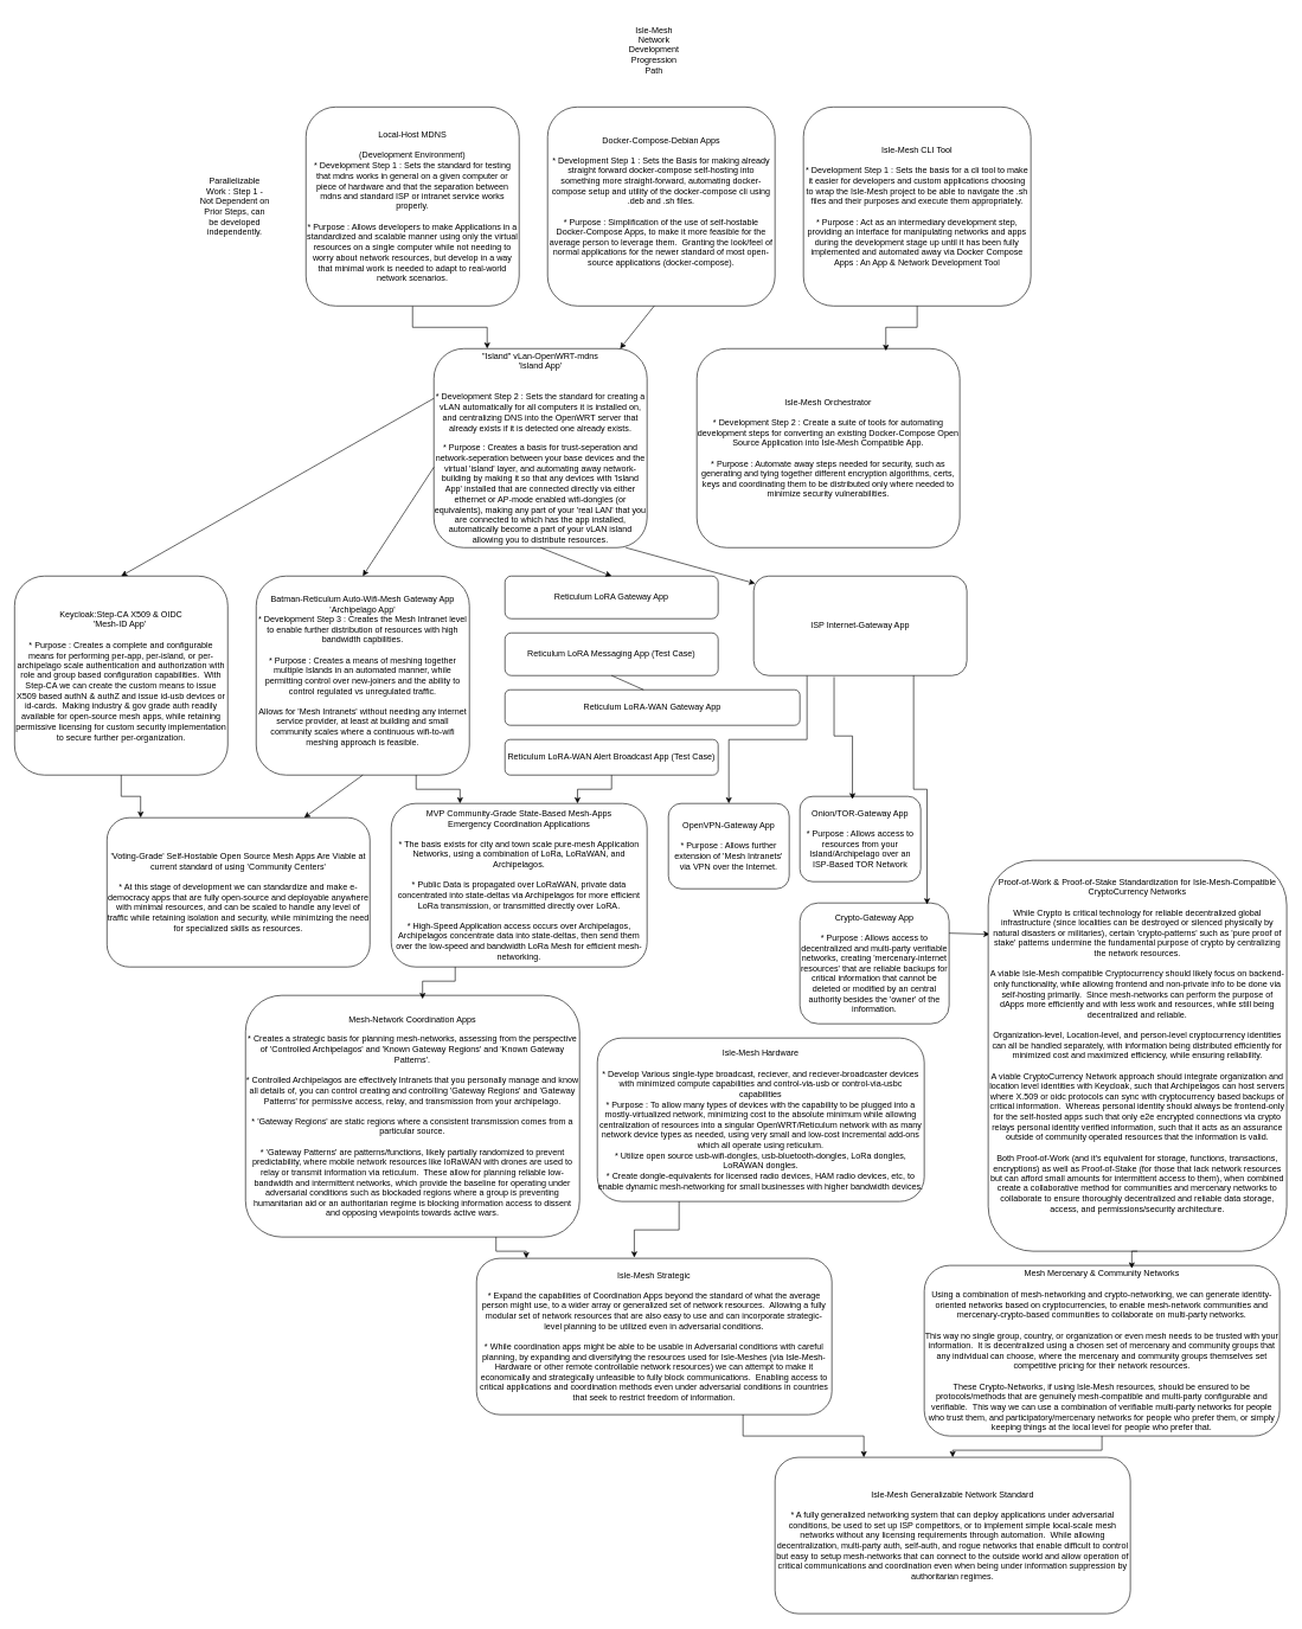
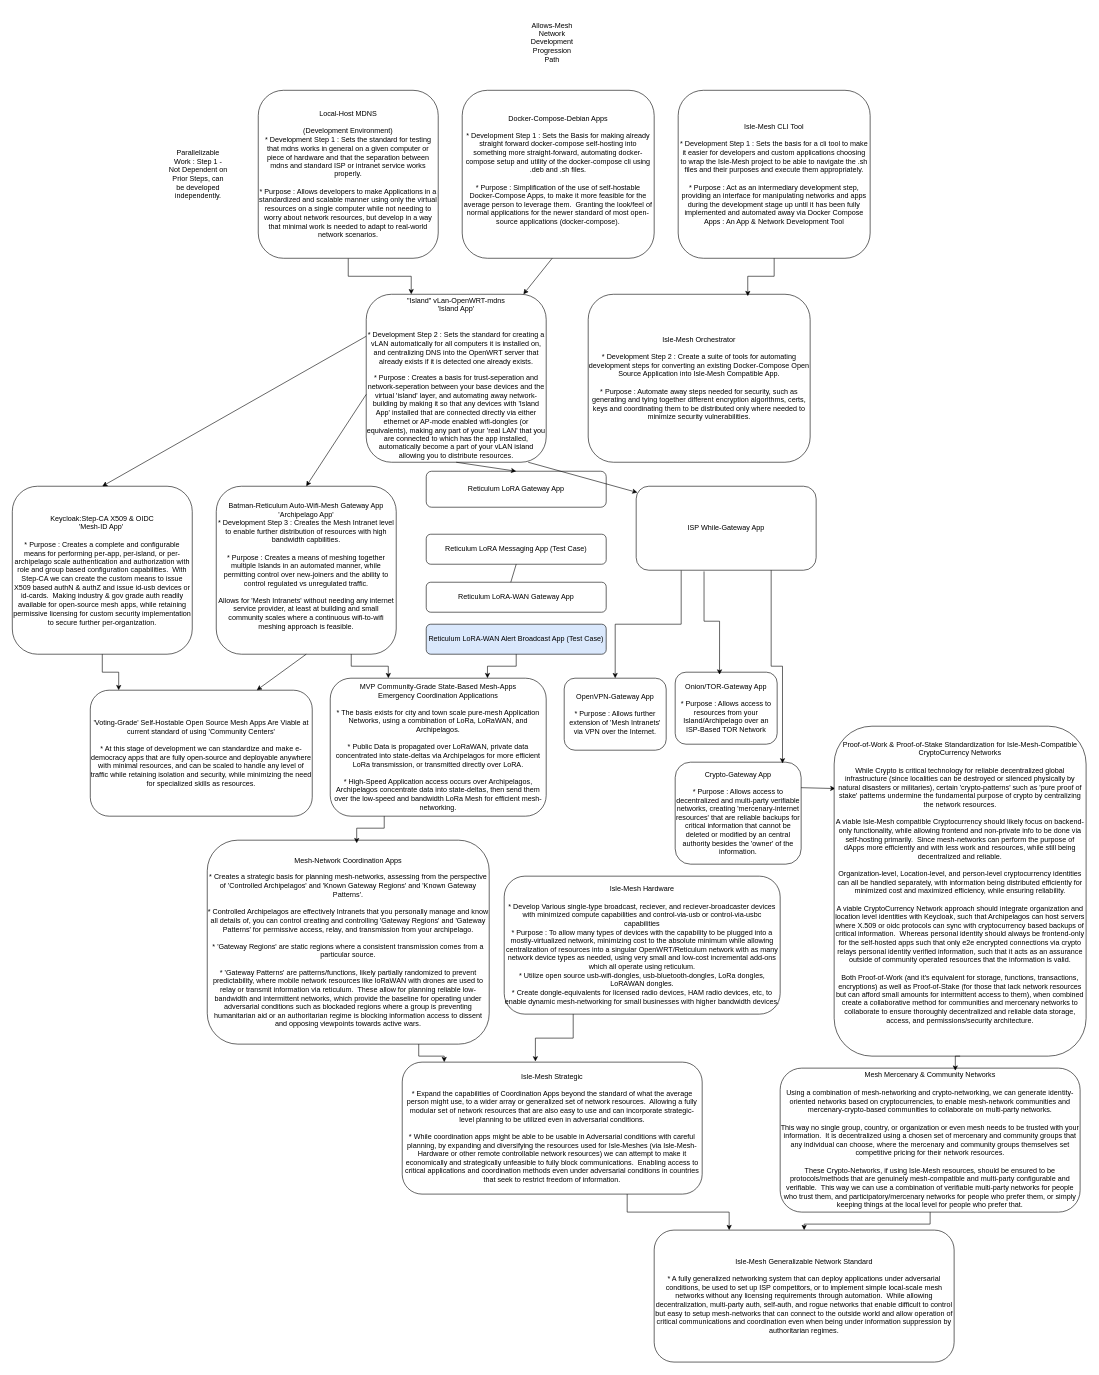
- <mxCell id="2" value="&lt;div&gt;Isle-Mesh Network Development Progression&lt;/div&gt;&lt;div&gt;Path&lt;/div&gt;" style="text;strokeColor=none;align=center;fillColor=none;html=1;verticalAlign=middle;whiteSpace=wrap;rounded=0;" vertex="1" parent="1"><mxGeometry x="870" y="20" width="100" height="100" as="geometry" /></mxCell>
+ <mxCell id="2" value="&lt;div&gt;Allows-Mesh Network Development Progression&lt;/div&gt;&lt;div&gt;Path&lt;/div&gt;" style="text;strokeColor=none;align=center;fillColor=none;html=1;verticalAlign=middle;whiteSpace=wrap;rounded=0;" vertex="1" parent="1"><mxGeometry x="870" y="20" width="100" height="100" as="geometry" /></mxCell>
- <mxCell id="15" value="Reticulum LoRA Gateway App" style="rounded=1;whiteSpace=wrap;html=1;" vertex="1" parent="1"><mxGeometry x="710" y="810" width="300" height="60" as="geometry" /></mxCell>
+ <mxCell id="15" value="Reticulum LoRA Gateway App" style="rounded=1;whiteSpace=wrap;html=1;" vertex="1" parent="1"><mxGeometry x="710" y="785" width="300" height="60" as="geometry" /></mxCell>
- <mxCell id="14" value="ISP Internet-Gateway App" style="rounded=1;whiteSpace=wrap;html=1;" vertex="1" parent="1"><mxGeometry x="1060" y="810" width="300" height="140" as="geometry" /></mxCell>
+ <mxCell id="14" value="ISP While-Gateway App" style="rounded=1;whiteSpace=wrap;html=1;" vertex="1" parent="1"><mxGeometry x="1060" y="810" width="300" height="140" as="geometry" /></mxCell>
- <mxCell id="22" value="Reticulum LoRA Messaging App (Test Case)" style="rounded=1;whiteSpace=wrap;html=1;" vertex="1" parent="1"><mxGeometry x="710" y="890" width="300" height="60" as="geometry" /></mxCell>
+ <mxCell id="22" value="Reticulum LoRA Messaging App (Test Case)" style="rounded=1;whiteSpace=wrap;html=1;" vertex="1" parent="1"><mxGeometry x="710" y="890" width="300" height="50" as="geometry" /></mxCell>
- <mxCell id="16" value="Reticulum LoRA-WAN Gateway App" style="rounded=1;whiteSpace=wrap;html=1;" vertex="1" parent="1"><mxGeometry x="710" y="970" width="415" height="50" as="geometry" /></mxCell>
+ <mxCell id="16" value="Reticulum LoRA-WAN Gateway App" style="rounded=1;whiteSpace=wrap;html=1;" vertex="1" parent="1"><mxGeometry x="710" y="970" width="300" height="50" as="geometry" /></mxCell>
- <mxCell id="28" value="Reticulum LoRA-WAN Alert Broadcast App (Test Case)" style="rounded=1;whiteSpace=wrap;html=1;" vertex="1" parent="1"><mxGeometry x="710" y="1040" width="300" height="50" as="geometry" /></mxCell>
+ <mxCell id="28" value="Reticulum LoRA-WAN Alert Broadcast App (Test Case)" style="rounded=1;whiteSpace=wrap;html=1;fillColor=#dae8fc;" vertex="1" parent="1"><mxGeometry x="710" y="1040" width="300" height="50" as="geometry" /></mxCell>
